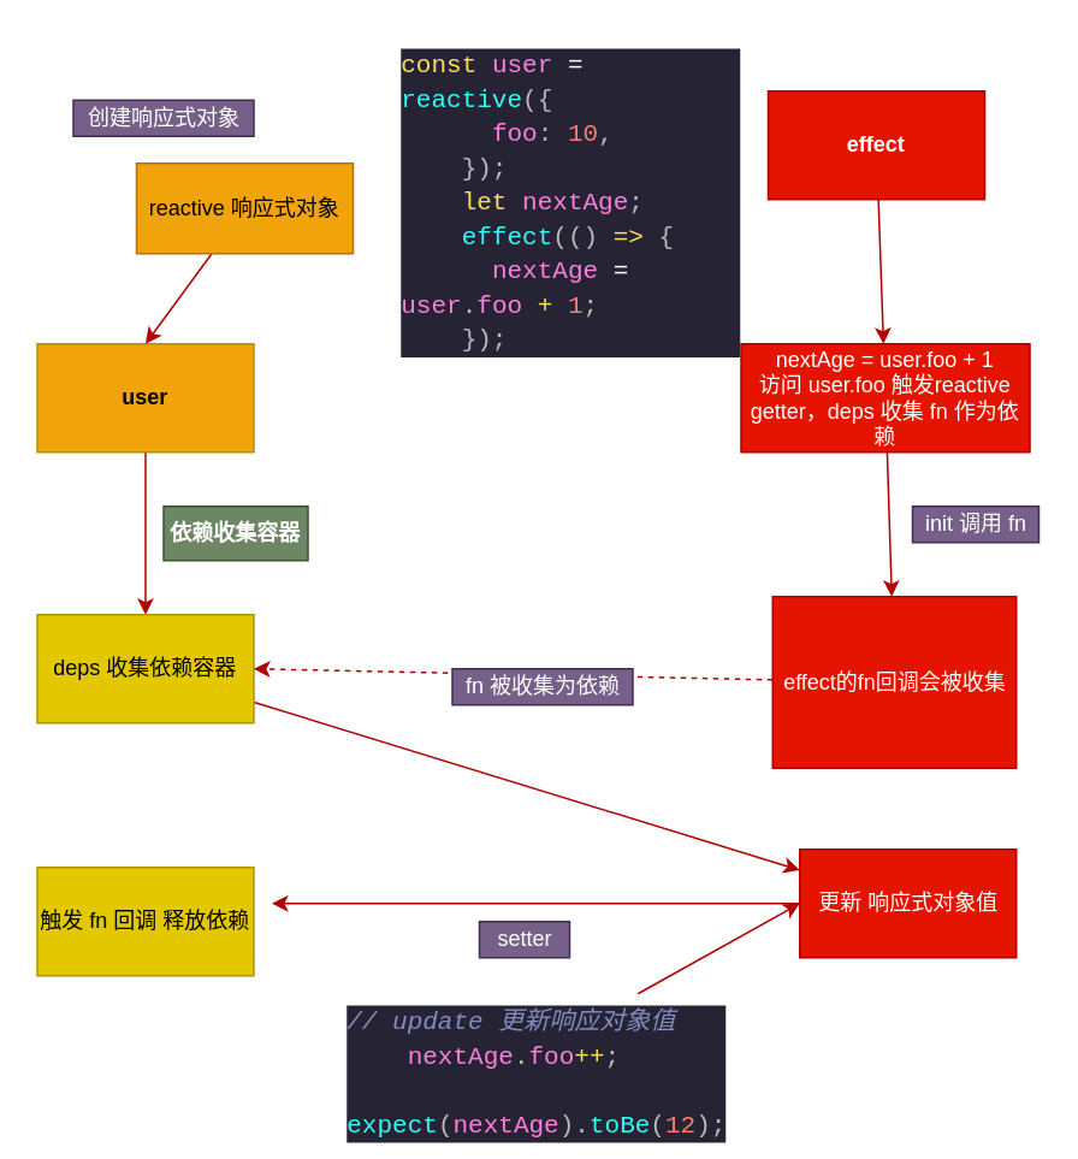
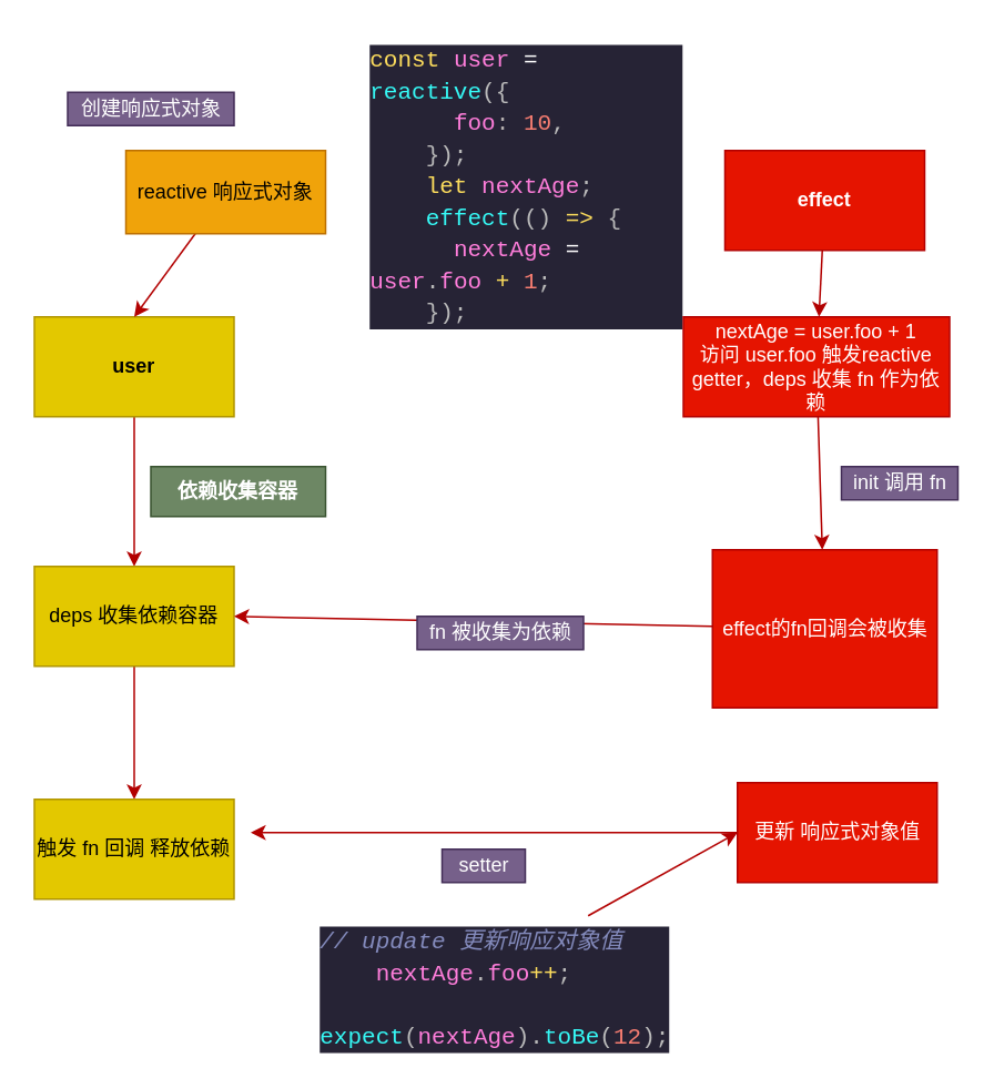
- <mxCell id="8" value="&lt;b&gt;effect&lt;/b&gt;" style="rounded=0;whiteSpace=wrap;html=1;fillColor=#e51400;fontColor=#ffffff;strokeColor=#B20000;" vertex="1" parent="1"><mxGeometry x="425" y="50" width="120" height="60" as="geometry" /></mxCell>
+ <mxCell id="8" value="&lt;b&gt;effect&lt;/b&gt;" style="rounded=0;whiteSpace=wrap;html=1;fillColor=#e51400;fontColor=#ffffff;strokeColor=#B20000;" vertex="1" parent="1"><mxGeometry x="435" y="90" width="120" height="60" as="geometry" /></mxCell>
- <mxCell id="3" value="&lt;b&gt;user&lt;/b&gt;" style="rounded=0;whiteSpace=wrap;html=1;fillColor=#f0a30a;fontColor=#000000;strokeColor=#B09500;" vertex="1" parent="1"><mxGeometry x="20" y="190" width="120" height="60" as="geometry" /></mxCell>
+ <mxCell id="3" value="&lt;b&gt;user&lt;/b&gt;" style="rounded=0;whiteSpace=wrap;html=1;fillColor=#e3c800;fontColor=#000000;strokeColor=#B09500;" vertex="1" parent="1"><mxGeometry x="20" y="190" width="120" height="60" as="geometry" /></mxCell>
- <mxCell id="6" value="&lt;b&gt;依赖收集容器&lt;/b&gt;" style="text;html=1;strokeColor=#3A5431;fillColor=#6d8764;align=center;verticalAlign=middle;whiteSpace=wrap;rounded=0;fontColor=#ffffff;" vertex="1" parent="1"><mxGeometry x="90" y="280" width="80" height="30" as="geometry" /></mxCell>
+ <mxCell id="6" value="&lt;b&gt;依赖收集容器&lt;/b&gt;" style="text;html=1;strokeColor=#3A5431;fillColor=#6d8764;align=center;verticalAlign=middle;whiteSpace=wrap;rounded=0;fontColor=#ffffff;" vertex="1" parent="1"><mxGeometry x="90" y="280" width="105" height="30" as="geometry" /></mxCell>
- <mxCell id="13" style="edgeStyle=none;html=1;entryX=1;entryY=0.5;entryDx=0;entryDy=0;fillColor=#e51400;strokeColor=#B20000;dashed=1;" edge="1" parent="1" source="14" target="5"><mxGeometry relative="1" as="geometry" /></mxCell>
+ <mxCell id="13" style="edgeStyle=none;html=1;entryX=1;entryY=0.5;entryDx=0;entryDy=0;fillColor=#e51400;strokeColor=#B20000;" edge="1" parent="1" source="14" target="5"><mxGeometry relative="1" as="geometry" /></mxCell>
- <mxCell id="4" value="" style="edgeStyle=none;html=1;fillColor=#e51400;strokeColor=#B20000;" edge="1" parent="1" source="5" target="22"><mxGeometry relative="1" as="geometry" /></mxCell>
+ <mxCell id="4" value="" style="edgeStyle=none;html=1;fillColor=#e51400;strokeColor=#B20000;" edge="1" parent="1" source="5" target="24"><mxGeometry relative="1" as="geometry" /></mxCell>
